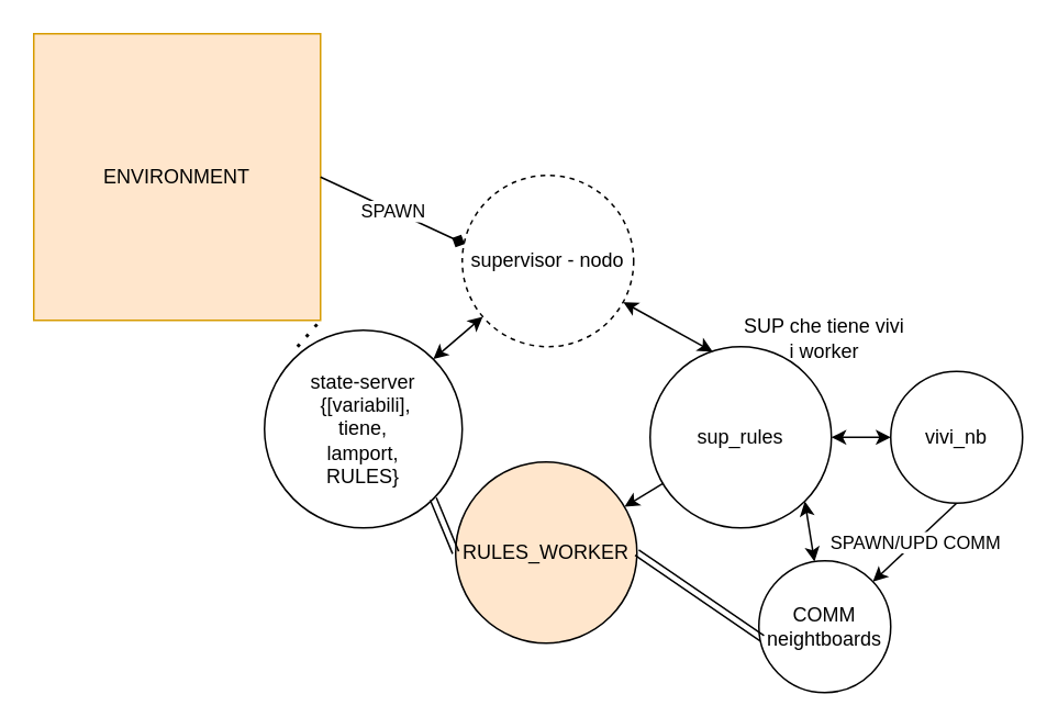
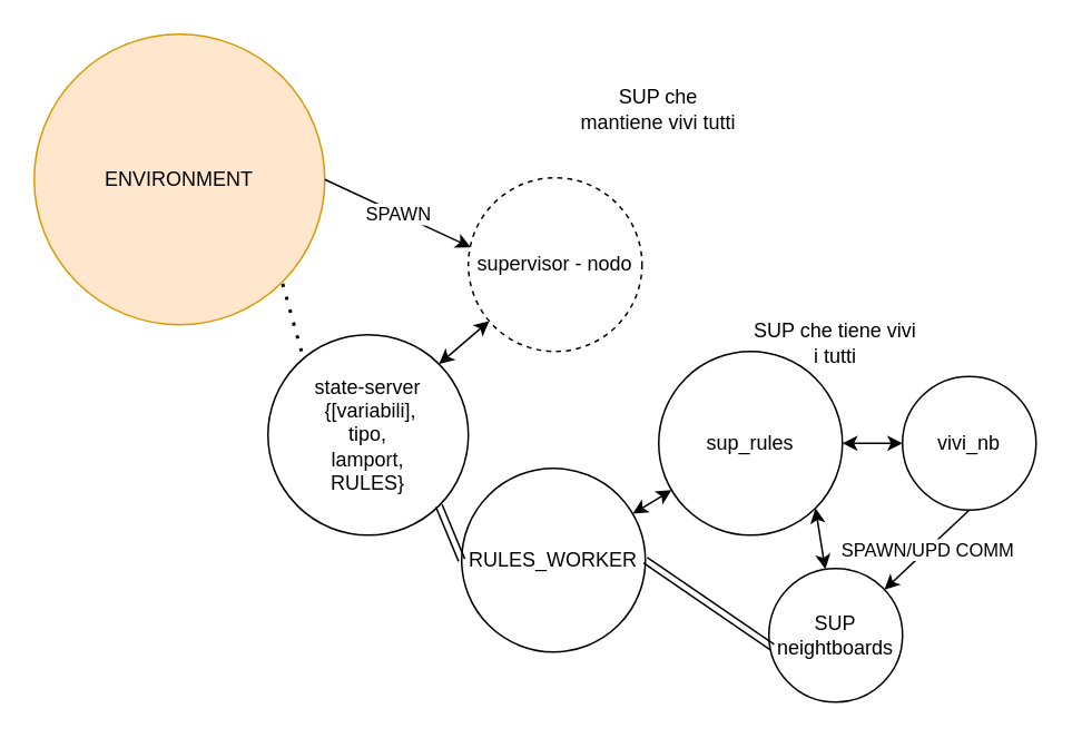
+ <mxCell id="10" value="SUP che mantiene vivi tutti" style="text;html=1;strokeColor=none;fillColor=none;align=center;verticalAlign=middle;whiteSpace=wrap;rounded=0;" parent="1" vertex="1"><mxGeometry x="344" y="40" width="100" height="50" as="geometry" /></mxCell>
- <mxCell id="12" value="ENVIRONMENT" style="whiteSpace=wrap;html=1;aspect=fixed;fillColor=#ffe6cc;strokeColor=#d79b00;rounded=0;" parent="1" vertex="1"><mxGeometry x="20" y="20" width="174" height="174" as="geometry" /></mxCell>
+ <mxCell id="12" value="ENVIRONMENT" style="ellipse;whiteSpace=wrap;html=1;aspect=fixed;fillColor=#ffe6cc;strokeColor=#d79b00;" parent="1" vertex="1"><mxGeometry x="20" y="20" width="174" height="174" as="geometry" /></mxCell>
- <mxCell id="16" value="" style="endArrow=diamond;html=1;entryX=0.014;entryY=0.4;entryDx=0;entryDy=0;exitX=1;exitY=0.5;exitDx=0;exitDy=0;entryPerimeter=0;" parent="1" source="12" target="2" edge="1"><mxGeometry relative="1" as="geometry"><mxPoint x="390" y="190" as="sourcePoint" /><mxPoint x="490" y="190" as="targetPoint" /></mxGeometry></mxCell>
+ <mxCell id="16" value="" style="endArrow=classic;html=1;entryX=0.014;entryY=0.4;entryDx=0;entryDy=0;exitX=1;exitY=0.5;exitDx=0;exitDy=0;entryPerimeter=0;" parent="1" source="12" target="2" edge="1"><mxGeometry relative="1" as="geometry"><mxPoint x="390" y="190" as="sourcePoint" /><mxPoint x="490" y="190" as="targetPoint" /></mxGeometry></mxCell>
- <mxCell id="6" value="" style="endArrow=classic;startArrow=classic;html=1;entryX=0.345;entryY=0.027;entryDx=0;entryDy=0;entryPerimeter=0;" parent="1" source="2" target="5" edge="1"><mxGeometry width="50" height="50" relative="1" as="geometry"><mxPoint x="424" y="520" as="sourcePoint" /><mxPoint x="474" y="470" as="targetPoint" /><Array as="points" /></mxGeometry></mxCell>
- <mxCell id="11" value="SUP che tiene vivi i worker" style="text;html=1;strokeColor=none;fillColor=none;align=center;verticalAlign=middle;whiteSpace=wrap;rounded=0;" parent="1" vertex="1"><mxGeometry x="450" y="190" width="100" height="30" as="geometry" /></mxCell>
+ <mxCell id="11" value="SUP che tiene vivi i tutti" style="text;html=1;strokeColor=none;fillColor=none;align=center;verticalAlign=middle;whiteSpace=wrap;rounded=0;" parent="1" vertex="1"><mxGeometry x="450" y="190" width="100" height="30" as="geometry" /></mxCell>
- <mxCell id="3" value="state-server&lt;br&gt;&amp;nbsp;{[variabili], &lt;br&gt;tiene,&lt;br&gt;lamport,&lt;br&gt;RULES}" style="ellipse;whiteSpace=wrap;html=1;aspect=fixed;" parent="1" vertex="1"><mxGeometry x="160" y="200" width="120" height="120" as="geometry" /></mxCell>
+ <mxCell id="3" value="state-server&lt;br&gt;&amp;nbsp;{[variabili], &lt;br&gt;tipo,&lt;br&gt;lamport,&lt;br&gt;RULES}" style="ellipse;whiteSpace=wrap;html=1;aspect=fixed;" parent="1" vertex="1"><mxGeometry x="160" y="200" width="120" height="120" as="geometry" /></mxCell>
- <mxCell id="9" value="" style="endArrow=none;startArrow=classic;html=1;" parent="1" source="8" target="5" edge="1"><mxGeometry width="50" height="50" relative="1" as="geometry"><mxPoint x="384" y="375" as="sourcePoint" /><mxPoint x="434" y="325" as="targetPoint" /></mxGeometry></mxCell>
+ <mxCell id="9" value="" style="endArrow=classic;startArrow=classic;html=1;" parent="1" source="8" target="5" edge="1"><mxGeometry width="50" height="50" relative="1" as="geometry"><mxPoint x="384" y="375" as="sourcePoint" /><mxPoint x="434" y="325" as="targetPoint" /></mxGeometry></mxCell>
- <mxCell id="8" value="RULES_WORKER" style="ellipse;whiteSpace=wrap;html=1;aspect=fixed;fillColor=#ffe6cc;" parent="1" vertex="1"><mxGeometry x="276" y="280" width="110" height="110" as="geometry" /></mxCell>
+ <mxCell id="8" value="RULES_WORKER" style="ellipse;whiteSpace=wrap;html=1;aspect=fixed;" parent="1" vertex="1"><mxGeometry x="276" y="280" width="110" height="110" as="geometry" /></mxCell>
- <mxCell id="7" value="COMM&lt;br&gt;neightboards" style="ellipse;whiteSpace=wrap;html=1;aspect=fixed;" parent="1" vertex="1"><mxGeometry x="460" y="340" width="80" height="80" as="geometry" /></mxCell>
+ <mxCell id="7" value="SUP&lt;br&gt;neightboards" style="ellipse;whiteSpace=wrap;html=1;aspect=fixed;" parent="1" vertex="1"><mxGeometry x="460" y="340" width="80" height="80" as="geometry" /></mxCell>
